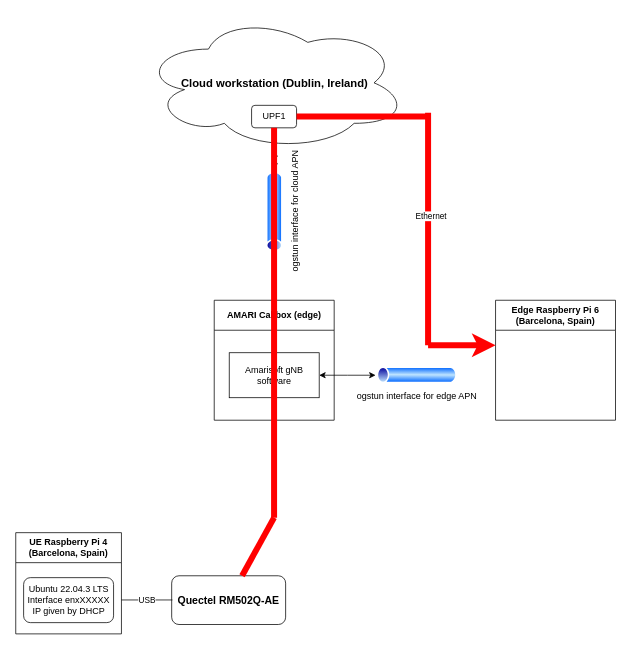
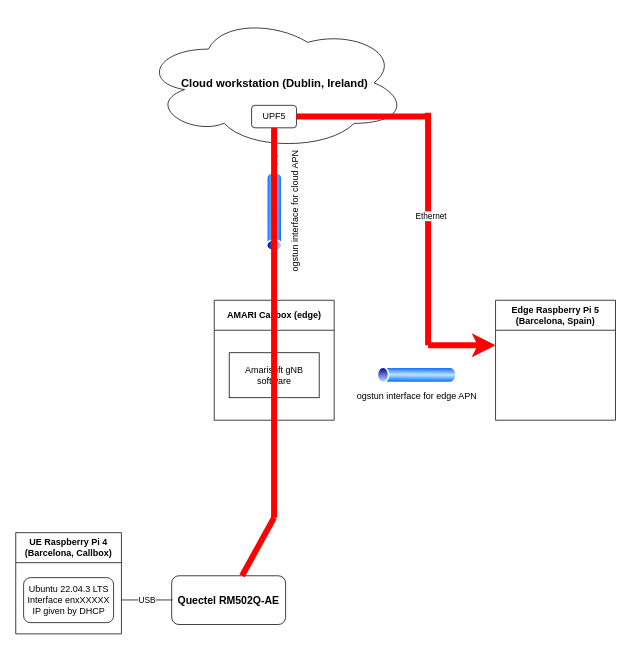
- <mxCell id="12" value="UPF1" style="rounded=1;whiteSpace=wrap;html=1;" parent="1" vertex="1"><mxGeometry x="334.58" y="140" width="60" height="30" as="geometry" /></mxCell>
+ <mxCell id="12" value="UPF5" style="rounded=1;whiteSpace=wrap;html=1;" parent="1" vertex="1"><mxGeometry x="334.58" y="140" width="60" height="30" as="geometry" /></mxCell>
- <mxCell id="11" value="Edge Raspberry Pi 6&lt;div&gt;(Barcelona, Spain)&lt;/div&gt;" style="swimlane;whiteSpace=wrap;html=1;startSize=40;" parent="1" vertex="1"><mxGeometry x="660" y="400" width="160" height="160" as="geometry" /></mxCell>
+ <mxCell id="11" value="Edge Raspberry Pi 5&lt;div&gt;(Barcelona, Spain)&lt;/div&gt;" style="swimlane;whiteSpace=wrap;html=1;startSize=40;" parent="1" vertex="1"><mxGeometry x="660" y="400" width="160" height="160" as="geometry" /></mxCell>
- <mxCell id="15" style="edgeStyle=orthogonalEdgeStyle;rounded=0;orthogonalLoop=1;jettySize=auto;html=1;startArrow=classic;startFill=1;" parent="1" source="16" target="4" edge="1"><mxGeometry relative="1" as="geometry" /></mxCell>
- <mxCell id="6" value="UE Raspberry Pi 4&lt;div&gt;(Barcelona, Spain)&lt;/div&gt;" style="swimlane;whiteSpace=wrap;html=1;startSize=40;" parent="1" vertex="1"><mxGeometry y="710" width="141" height="135" as="geometry" x="20" /></mxCell>
+ <mxCell id="6" value="UE Raspberry Pi 4&lt;div&gt;(Barcelona, Callbox)&lt;/div&gt;" style="swimlane;whiteSpace=wrap;html=1;startSize=40;" parent="1" vertex="1"><mxGeometry y="710" width="141" height="135" as="geometry" x="20" /></mxCell>
